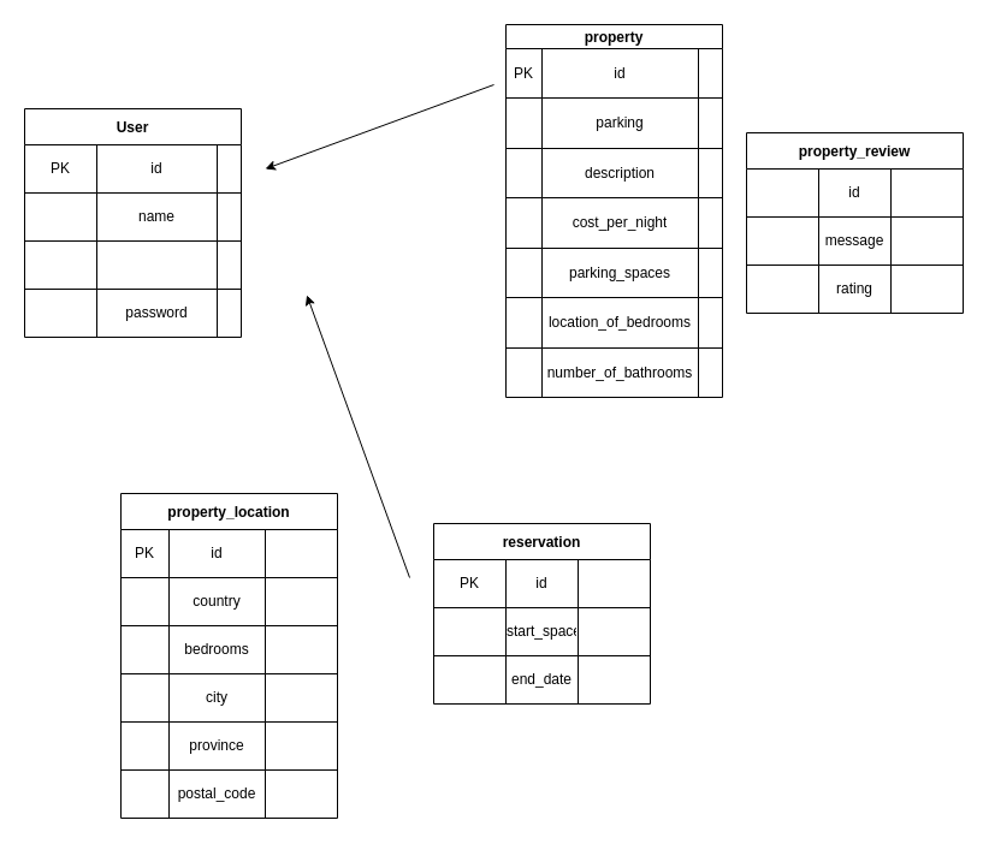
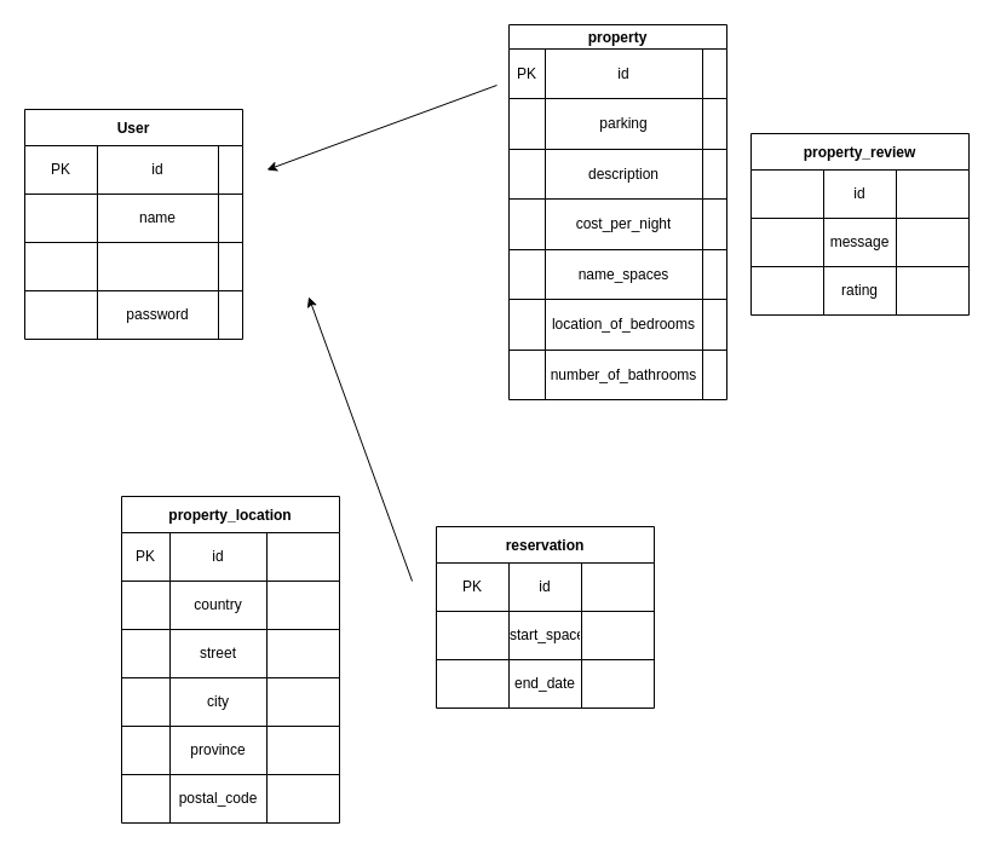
- <mxCell id="38" value="parking_spaces" style="shape=partialRectangle;html=1;whiteSpace=wrap;connectable=0;fillColor=none;top=0;left=0;bottom=0;right=0;overflow=hidden;" vertex="1" parent="36"><mxGeometry x="30" width="130" height="41" as="geometry"><mxRectangle width="130" height="41" as="alternateBounds" /></mxGeometry></mxCell>
+ <mxCell id="38" value="name_spaces" style="shape=partialRectangle;html=1;whiteSpace=wrap;connectable=0;fillColor=none;top=0;left=0;bottom=0;right=0;overflow=hidden;" vertex="1" parent="36"><mxGeometry x="30" width="130" height="41" as="geometry"><mxRectangle width="130" height="41" as="alternateBounds" /></mxGeometry></mxCell>
- <mxCell id="59" value="bedrooms" style="shape=partialRectangle;html=1;whiteSpace=wrap;connectable=0;fillColor=none;top=0;left=0;bottom=0;right=0;overflow=hidden;" vertex="1" parent="57"><mxGeometry x="40" width="80" height="40" as="geometry"><mxRectangle width="80" height="40" as="alternateBounds" /></mxGeometry></mxCell>
+ <mxCell id="59" value="street" style="shape=partialRectangle;html=1;whiteSpace=wrap;connectable=0;fillColor=none;top=0;left=0;bottom=0;right=0;overflow=hidden;" vertex="1" parent="57"><mxGeometry x="40" width="80" height="40" as="geometry"><mxRectangle width="80" height="40" as="alternateBounds" /></mxGeometry></mxCell>
